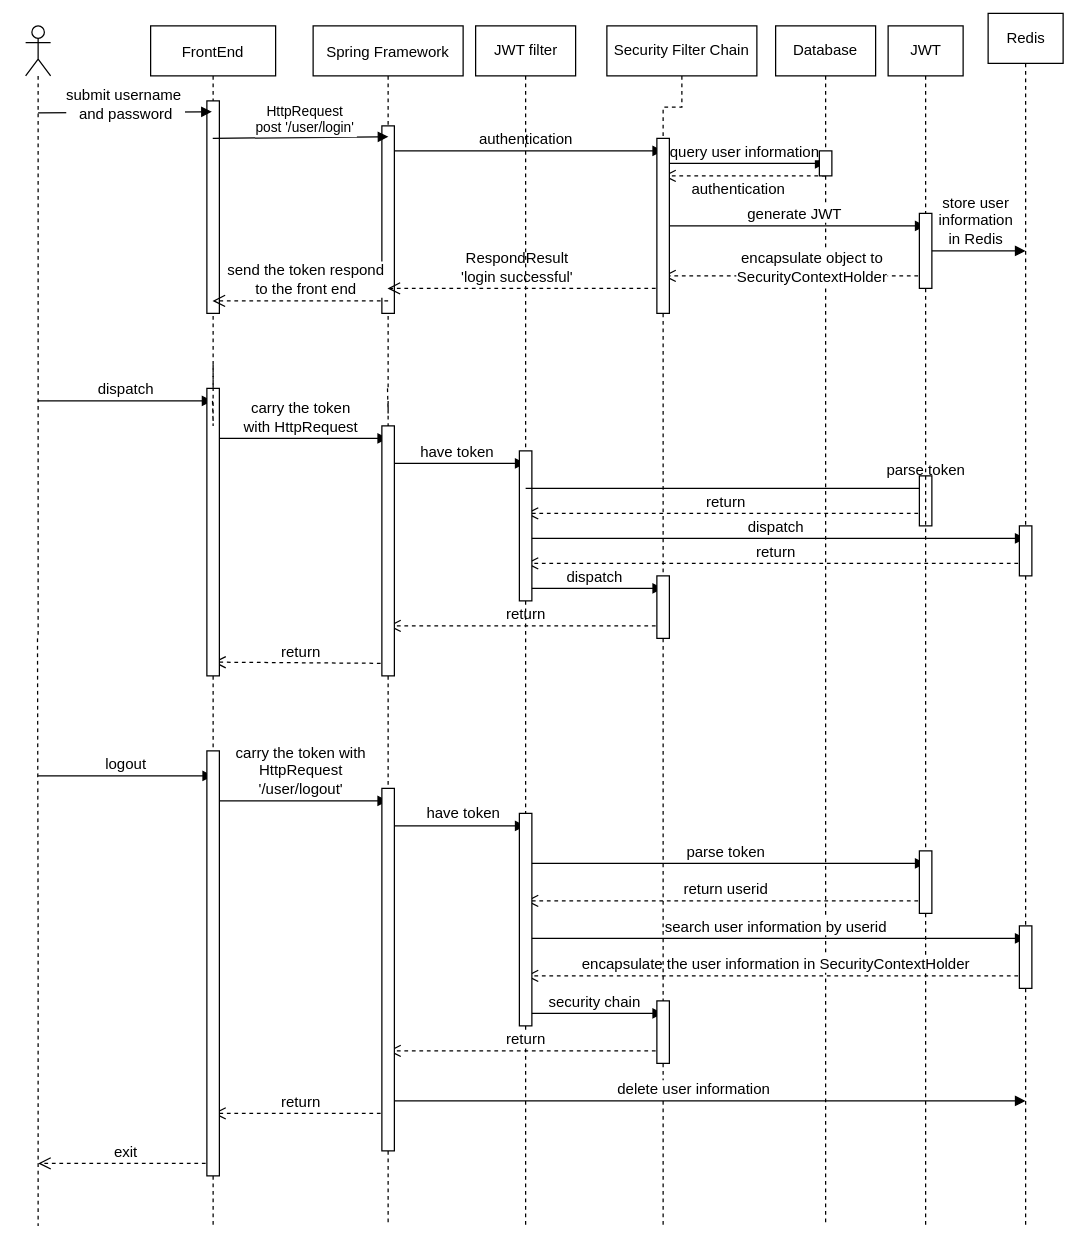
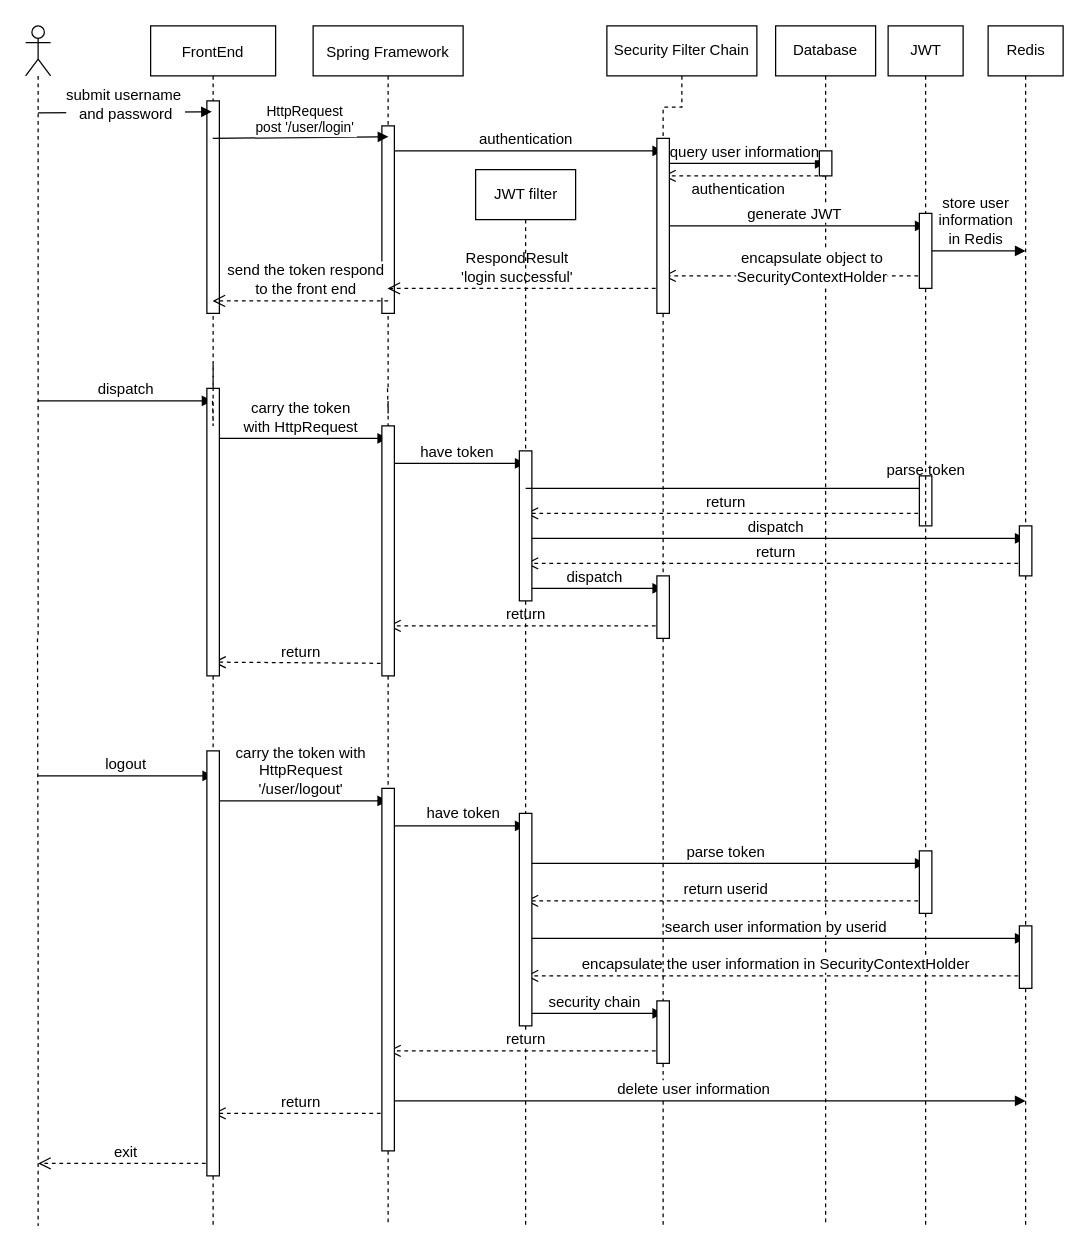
- <mxCell id="19" value="Redis" style="html=1;fontSize=12;" vertex="1" parent="1"><mxGeometry x="790" y="10" width="60" height="40" as="geometry" /></mxCell>
+ <mxCell id="19" value="Redis" style="html=1;fontSize=12;" vertex="1" parent="1"><mxGeometry x="790" y="20" width="60" height="40" as="geometry" /></mxCell>
- <mxCell id="37" value="JWT filter" style="html=1;fontSize=12;" vertex="1" parent="1"><mxGeometry x="380" y="20" width="80" height="40" as="geometry" /></mxCell>
+ <mxCell id="37" value="JWT filter" style="html=1;fontSize=12;" vertex="1" parent="1"><mxGeometry x="380" y="135" width="80" height="40" as="geometry" /></mxCell>
